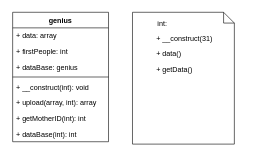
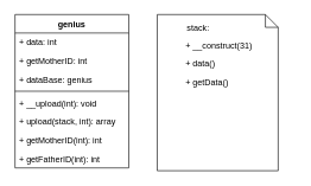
- <mxCell id="11" value="&lt;blockquote&gt;int:&lt;br&gt;&lt;br&gt;&lt;br&gt;&lt;/blockquote&gt;" style="shape=note;whiteSpace=wrap;html=1;size=18;verticalAlign=top;align=left;spacingTop=-6;" vertex="1" parent="1"><mxGeometry x="220" y="20" width="170" height="220" as="geometry" /></mxCell>
+ <mxCell id="11" value="&lt;blockquote&gt;stack:&lt;br&gt;&lt;br&gt;&lt;br&gt;&lt;/blockquote&gt;" style="shape=note;whiteSpace=wrap;html=1;size=18;verticalAlign=top;align=left;spacingTop=-6;" vertex="1" parent="1"><mxGeometry x="220" y="20" width="170" height="220" as="geometry" /></mxCell>
- <mxCell id="3" value="+ data: array" style="text;strokeColor=none;fillColor=none;align=left;verticalAlign=top;spacingLeft=4;spacingRight=4;overflow=hidden;rotatable=0;points=[[0,0.5],[1,0.5]];portConstraint=eastwest;" vertex="1" parent="2"><mxGeometry y="26" width="160" height="26" as="geometry" /></mxCell>
+ <mxCell id="3" value="+ data: int" style="text;strokeColor=none;fillColor=none;align=left;verticalAlign=top;spacingLeft=4;spacingRight=4;overflow=hidden;rotatable=0;points=[[0,0.5],[1,0.5]];portConstraint=eastwest;" vertex="1" parent="2"><mxGeometry y="26" width="160" height="26" as="geometry" /></mxCell>
- <mxCell id="4" value="+ firstPeople: int" style="text;strokeColor=none;fillColor=none;align=left;verticalAlign=top;spacingLeft=4;spacingRight=4;overflow=hidden;rotatable=0;points=[[0,0.5],[1,0.5]];portConstraint=eastwest;" vertex="1" parent="2"><mxGeometry y="52" width="160" height="26" as="geometry" /></mxCell>
+ <mxCell id="4" value="+ getMotherID: int" style="text;strokeColor=none;fillColor=none;align=left;verticalAlign=top;spacingLeft=4;spacingRight=4;overflow=hidden;rotatable=0;points=[[0,0.5],[1,0.5]];portConstraint=eastwest;" vertex="1" parent="2"><mxGeometry y="52" width="160" height="26" as="geometry" /></mxCell>
- <mxCell id="7" value="+ __construct(int): void" style="text;strokeColor=none;fillColor=none;align=left;verticalAlign=top;spacingLeft=4;spacingRight=4;overflow=hidden;rotatable=0;points=[[0,0.5],[1,0.5]];portConstraint=eastwest;" vertex="1" parent="2"><mxGeometry y="112" width="160" height="26" as="geometry" /></mxCell>
+ <mxCell id="7" value="+ __upload(int): void" style="text;strokeColor=none;fillColor=none;align=left;verticalAlign=top;spacingLeft=4;spacingRight=4;overflow=hidden;rotatable=0;points=[[0,0.5],[1,0.5]];portConstraint=eastwest;" vertex="1" parent="2"><mxGeometry y="112" width="160" height="26" as="geometry" /></mxCell>
- <mxCell id="8" value="+ upload(array, int): array" style="text;strokeColor=none;fillColor=none;align=left;verticalAlign=top;spacingLeft=4;spacingRight=4;overflow=hidden;rotatable=0;points=[[0,0.5],[1,0.5]];portConstraint=eastwest;" vertex="1" parent="2"><mxGeometry y="138" width="160" height="26" as="geometry" /></mxCell>
+ <mxCell id="8" value="+ upload(stack, int): array" style="text;strokeColor=none;fillColor=none;align=left;verticalAlign=top;spacingLeft=4;spacingRight=4;overflow=hidden;rotatable=0;points=[[0,0.5],[1,0.5]];portConstraint=eastwest;" vertex="1" parent="2"><mxGeometry y="138" width="160" height="26" as="geometry" /></mxCell>
- <mxCell id="10" value="+ dataBase(int): int" style="text;strokeColor=none;fillColor=none;align=left;verticalAlign=top;spacingLeft=4;spacingRight=4;overflow=hidden;rotatable=0;points=[[0,0.5],[1,0.5]];portConstraint=eastwest;" vertex="1" parent="2"><mxGeometry y="190" width="160" height="26" as="geometry" /></mxCell>
+ <mxCell id="10" value="+ getFatherID(int): int" style="text;strokeColor=none;fillColor=none;align=left;verticalAlign=top;spacingLeft=4;spacingRight=4;overflow=hidden;rotatable=0;points=[[0,0.5],[1,0.5]];portConstraint=eastwest;" vertex="1" parent="2"><mxGeometry y="190" width="160" height="26" as="geometry" /></mxCell>
